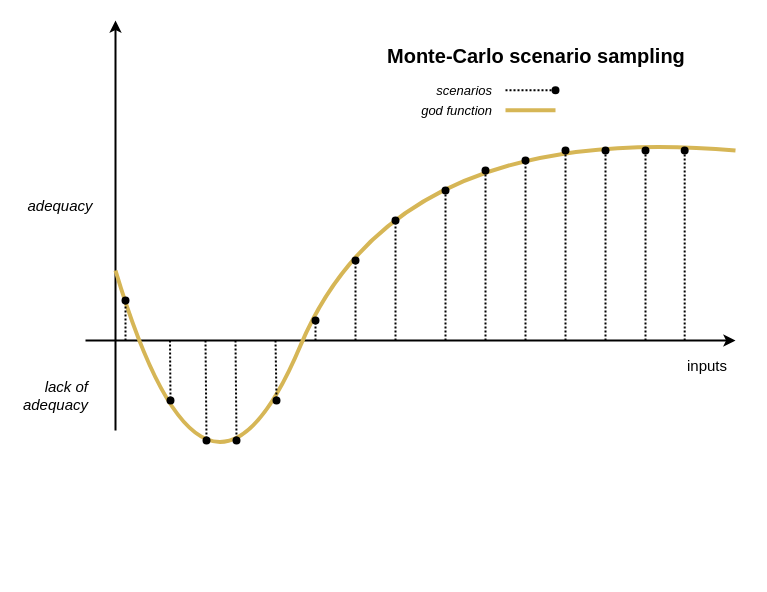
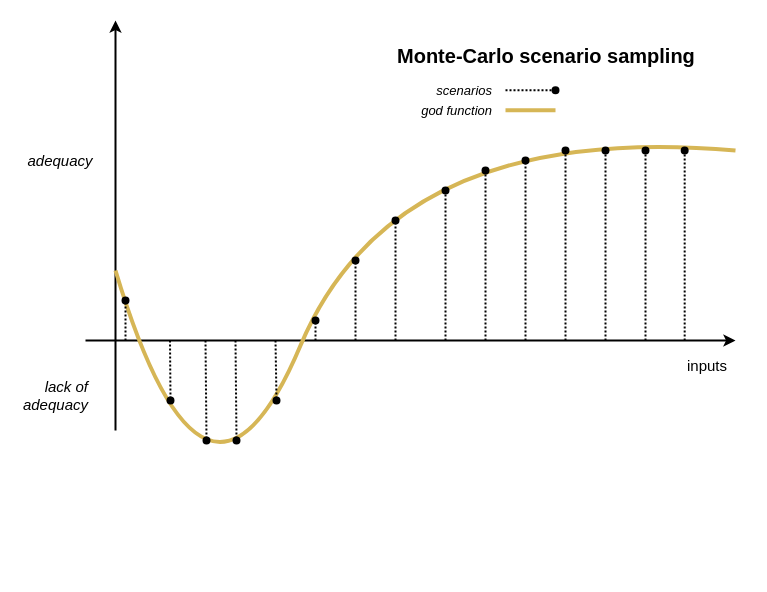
- <mxCell id="18" value="Monte-Carlo scenario sampling" style="text;html=1;strokeColor=none;fillColor=none;align=left;verticalAlign=middle;whiteSpace=wrap;rounded=0;fontSize=20;fontStyle=1" vertex="1" parent="1"><mxGeometry x="385" y="40" width="330" height="30" as="geometry" /></mxCell>
+ <mxCell id="18" value="Monte-Carlo scenario sampling" style="text;html=1;strokeColor=none;fillColor=none;align=left;verticalAlign=middle;whiteSpace=wrap;rounded=0;fontSize=20;fontStyle=1" vertex="1" parent="1"><mxGeometry x="395" y="40" width="330" height="30" as="geometry" /></mxCell>
- <mxCell id="5" value="&lt;i style=&quot;font-size: 15px;&quot;&gt;&lt;font style=&quot;font-size: 15px;&quot;&gt;adequacy&lt;/font&gt;&lt;/i&gt;" style="text;html=1;strokeColor=none;fillColor=none;align=center;verticalAlign=middle;whiteSpace=wrap;rounded=0;fontSize=15;" vertex="1" parent="1"><mxGeometry x="25" y="195" width="70" height="20" as="geometry" /></mxCell>
+ <mxCell id="5" value="&lt;i style=&quot;font-size: 15px;&quot;&gt;&lt;font style=&quot;font-size: 15px;&quot;&gt;adequacy&lt;/font&gt;&lt;/i&gt;" style="text;html=1;strokeColor=none;fillColor=none;align=center;verticalAlign=middle;whiteSpace=wrap;rounded=0;fontSize=15;" vertex="1" parent="1"><mxGeometry x="25" y="150" width="70" height="20" as="geometry" /></mxCell>
